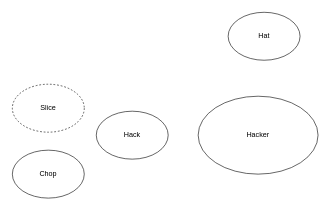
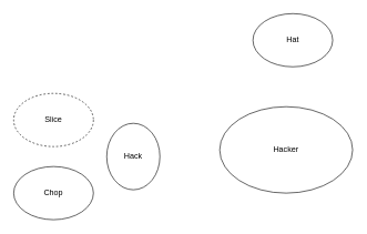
- <mxCell id="6" value="Hack" style="ellipse;whiteSpace=wrap;html=1;" vertex="1" parent="1"><mxGeometry x="160" y="185" width="120" height="80" as="geometry" /></mxCell>
+ <mxCell id="6" value="Hack" style="ellipse;whiteSpace=wrap;html=1;" vertex="1" parent="1"><mxGeometry x="160" y="185" width="80" height="100" as="geometry" /></mxCell>
